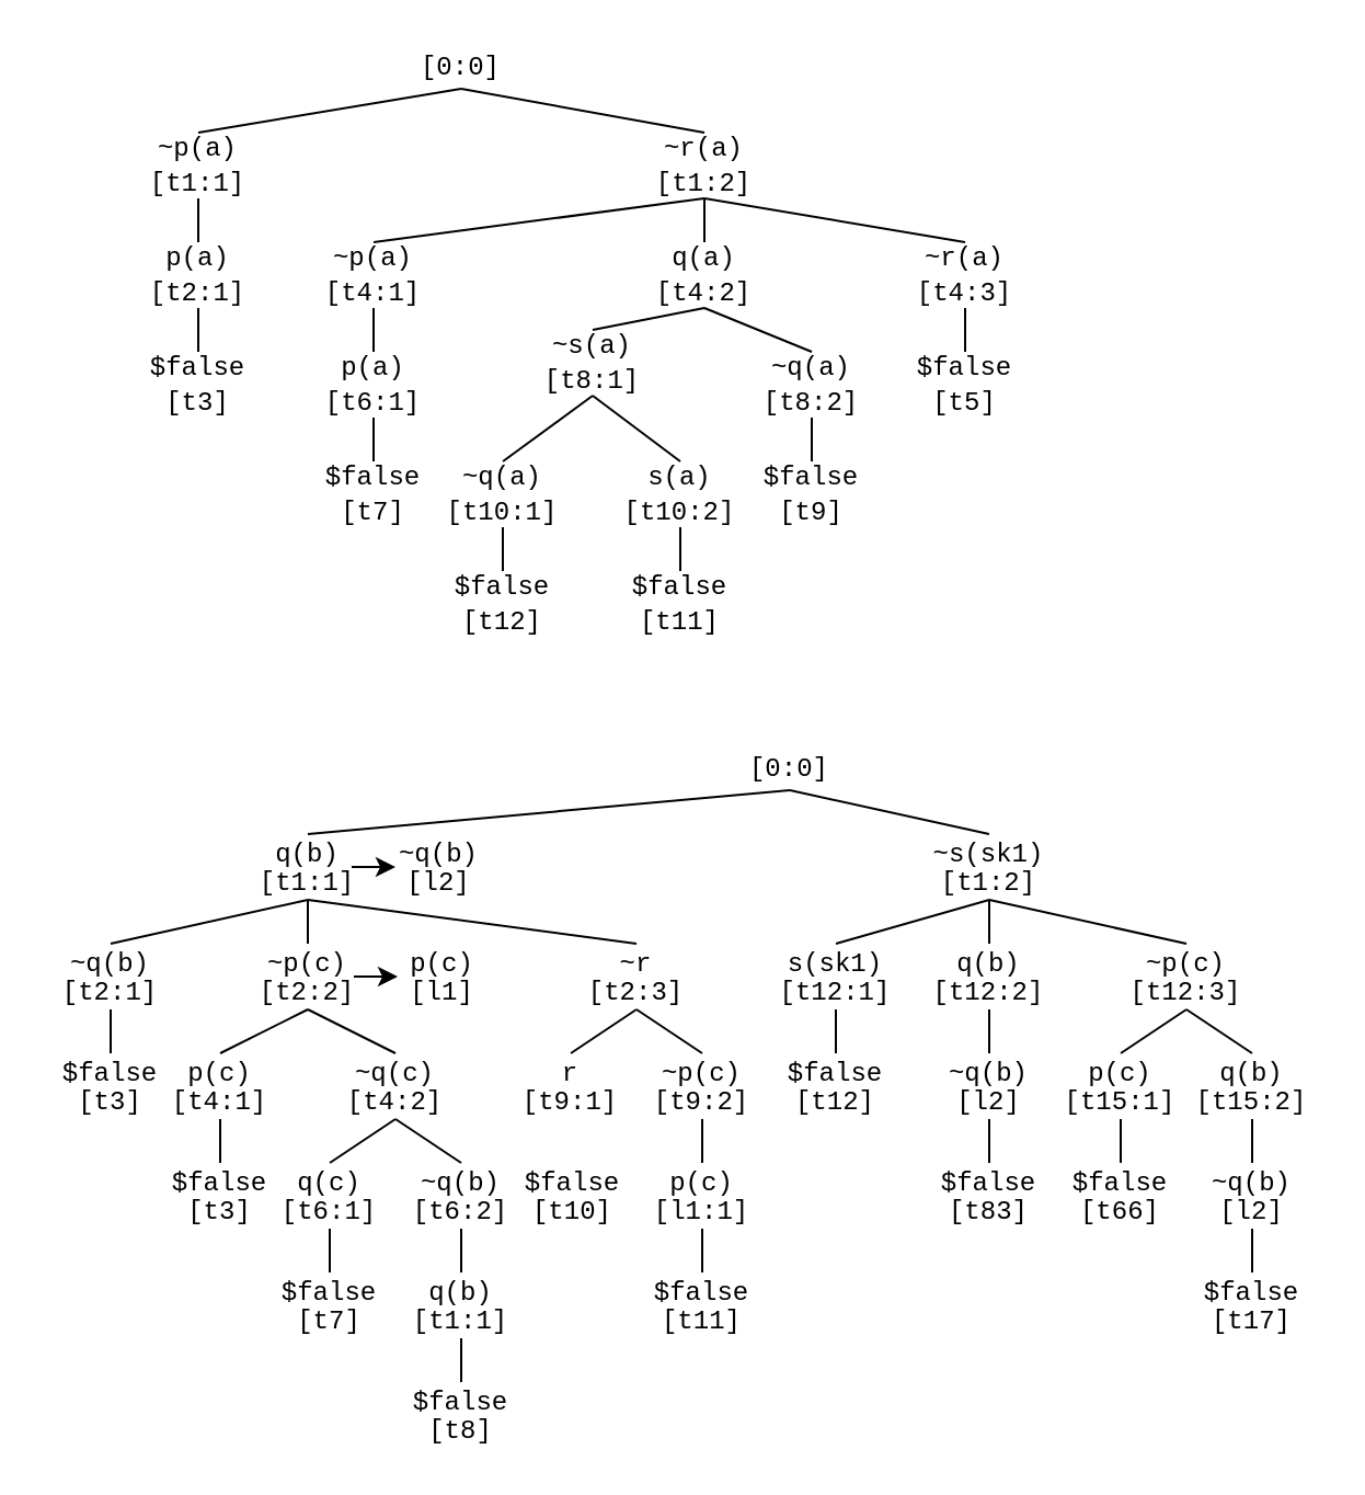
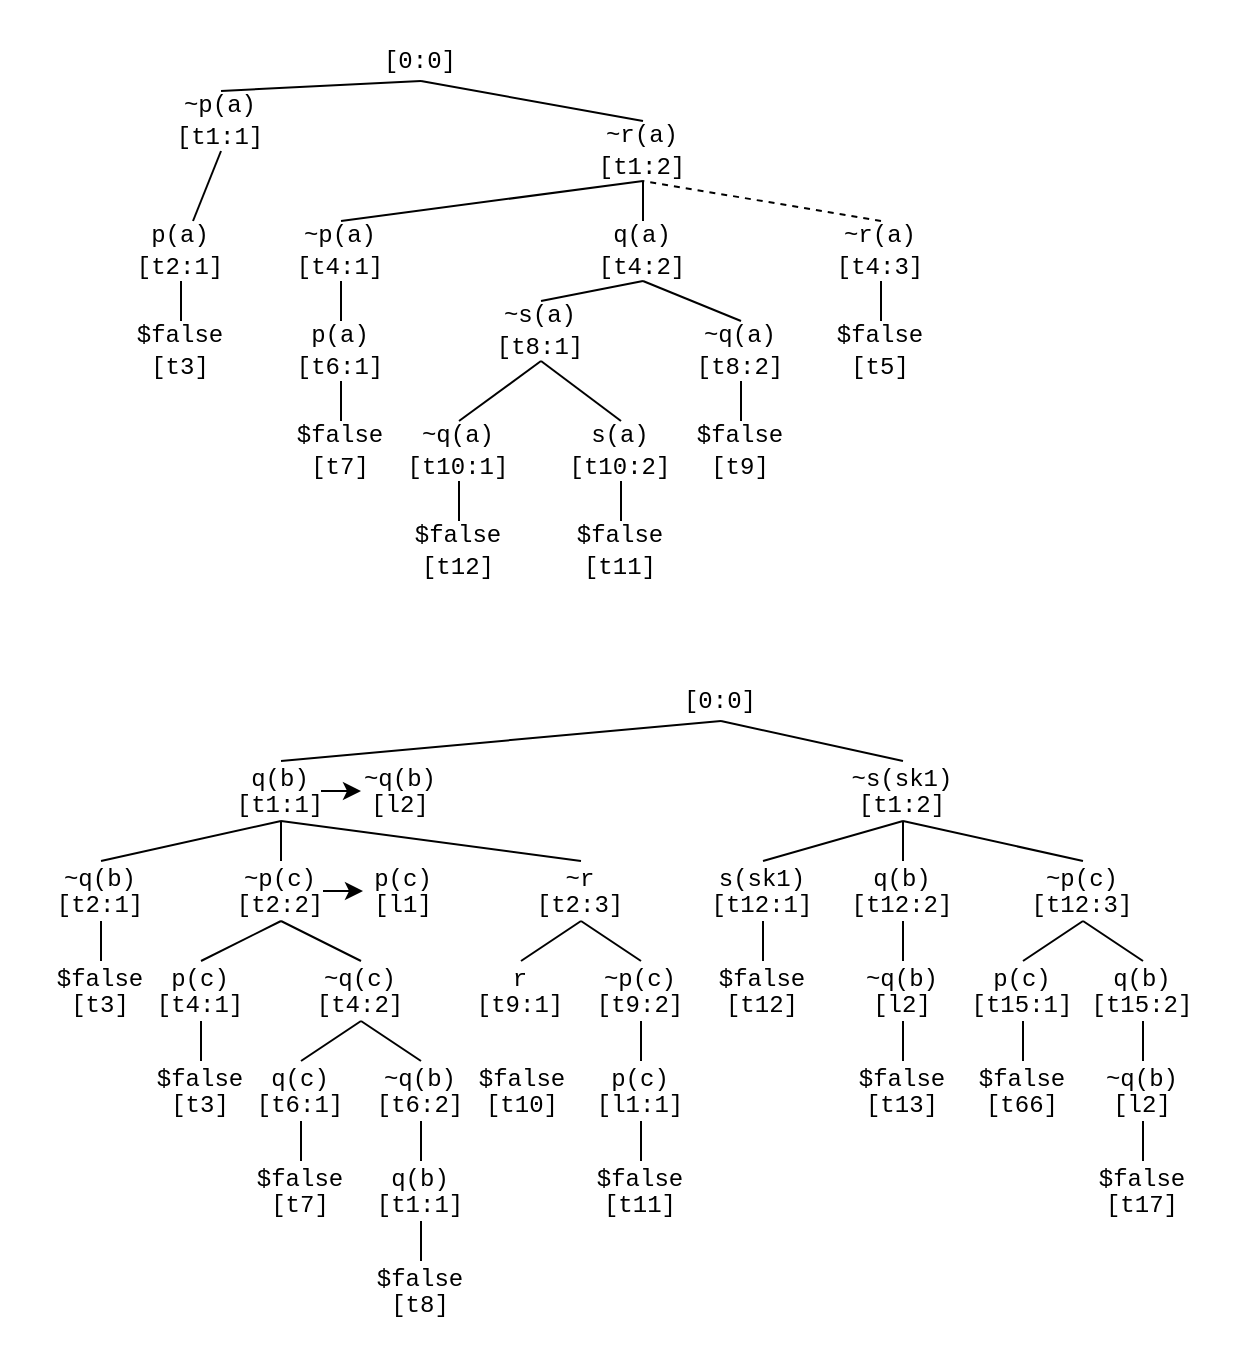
- <mxCell id="2" value="&lt;font face=&quot;Courier New&quot;&gt;~p(a)&lt;/font&gt;&lt;div&gt;&lt;span style=&quot;font-family: &amp;quot;Courier New&amp;quot;; background-color: transparent; color: light-dark(rgb(0, 0, 0), rgb(255, 255, 255));&quot;&gt;[t1:1]&lt;/span&gt;&lt;/div&gt;" style="text;strokeColor=none;align=center;fillColor=none;html=1;verticalAlign=middle;whiteSpace=wrap;rounded=0;" parent="1" vertex="1"><mxGeometry x="60" y="60" width="60" height="30" as="geometry" /></mxCell>
+ <mxCell id="2" value="&lt;font face=&quot;Courier New&quot;&gt;~p(a)&lt;/font&gt;&lt;div&gt;&lt;span style=&quot;font-family: &amp;quot;Courier New&amp;quot;; background-color: transparent; color: light-dark(rgb(0, 0, 0), rgb(255, 255, 255));&quot;&gt;[t1:1]&lt;/span&gt;&lt;/div&gt;" style="text;strokeColor=none;align=center;fillColor=none;html=1;verticalAlign=middle;whiteSpace=wrap;rounded=0;" parent="1" vertex="1"><mxGeometry x="80" y="45" width="60" height="30" as="geometry" /></mxCell>
- <mxCell id="31" value="" style="endArrow=none;html=1;rounded=0;entryX=0.5;entryY=1;entryDx=0;entryDy=0;exitX=0.5;exitY=0;exitDx=0;exitDy=0;" parent="1" source="28" target="25" edge="1"><mxGeometry width="50" height="50" relative="1" as="geometry"><mxPoint x="440" y="100" as="sourcePoint" /><mxPoint x="420" y="240" as="targetPoint" /></mxGeometry></mxCell>
+ <mxCell id="31" value="" style="endArrow=none;html=1;rounded=0;entryX=0.5;entryY=1;entryDx=0;entryDy=0;exitX=0.5;exitY=0;exitDx=0;exitDy=0;dashed=1;" parent="1" source="28" target="25" edge="1"><mxGeometry width="50" height="50" relative="1" as="geometry"><mxPoint x="440" y="100" as="sourcePoint" /><mxPoint x="420" y="240" as="targetPoint" /></mxGeometry></mxCell>
- <mxCell id="81" value="&lt;div style=&quot;line-height: 100%;&quot;&gt;&lt;font face=&quot;Courier New&quot;&gt;$false&lt;/font&gt;&lt;br&gt;&lt;div&gt;&lt;span style=&quot;font-family: &amp;quot;Courier New&amp;quot;; background-color: transparent; color: light-dark(rgb(0, 0, 0), rgb(255, 255, 255));&quot;&gt;[t83]&lt;/span&gt;&lt;/div&gt;&lt;/div&gt;" style="text;strokeColor=none;align=center;fillColor=none;html=1;verticalAlign=middle;whiteSpace=wrap;rounded=0;" vertex="1" parent="1"><mxGeometry x="421" y="530" width="60" height="30" as="geometry" /></mxCell>
+ <mxCell id="81" value="&lt;div style=&quot;line-height: 100%;&quot;&gt;&lt;font face=&quot;Courier New&quot;&gt;$false&lt;/font&gt;&lt;br&gt;&lt;div&gt;&lt;span style=&quot;font-family: &amp;quot;Courier New&amp;quot;; background-color: transparent; color: light-dark(rgb(0, 0, 0), rgb(255, 255, 255));&quot;&gt;[t13]&lt;/span&gt;&lt;/div&gt;&lt;/div&gt;" style="text;strokeColor=none;align=center;fillColor=none;html=1;verticalAlign=middle;whiteSpace=wrap;rounded=0;" vertex="1" parent="1"><mxGeometry x="421" y="530" width="60" height="30" as="geometry" /></mxCell>
